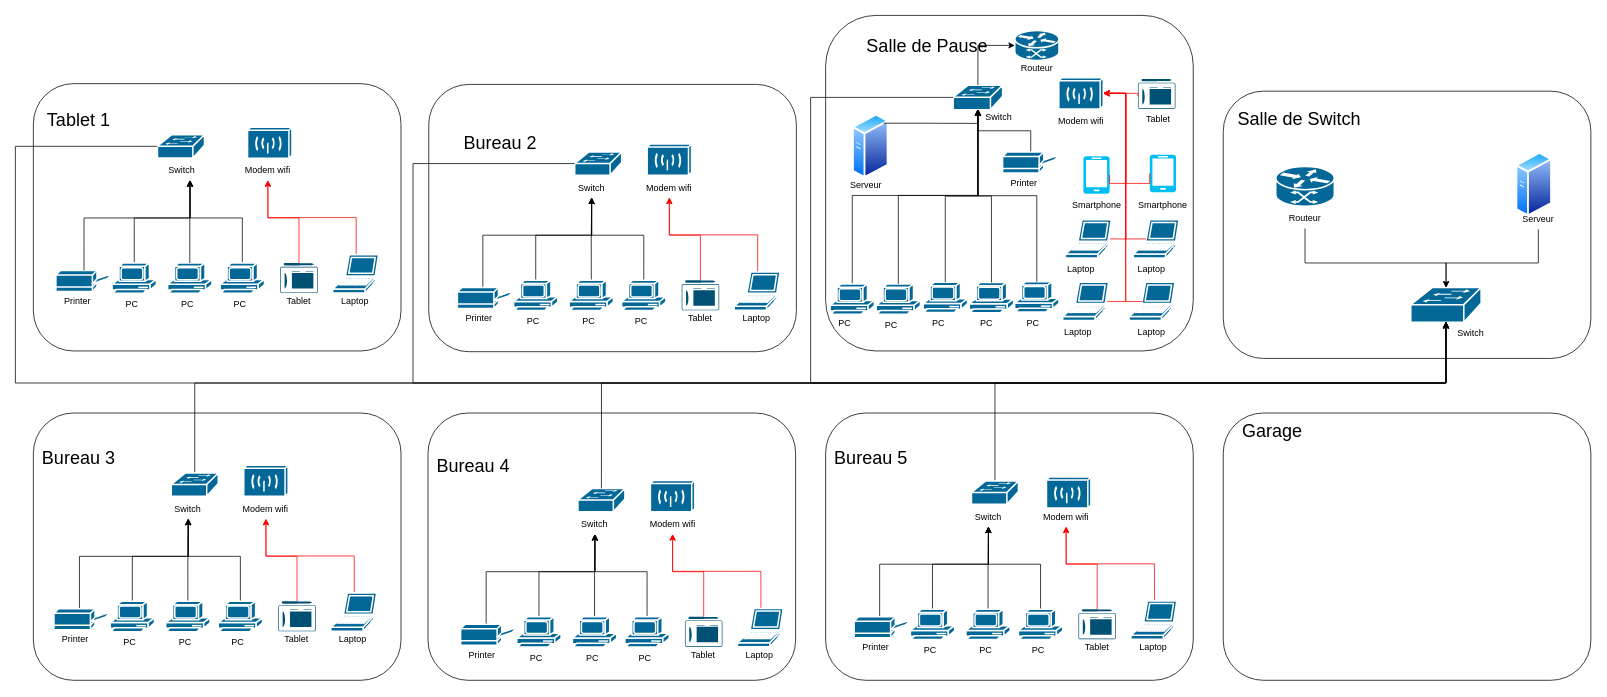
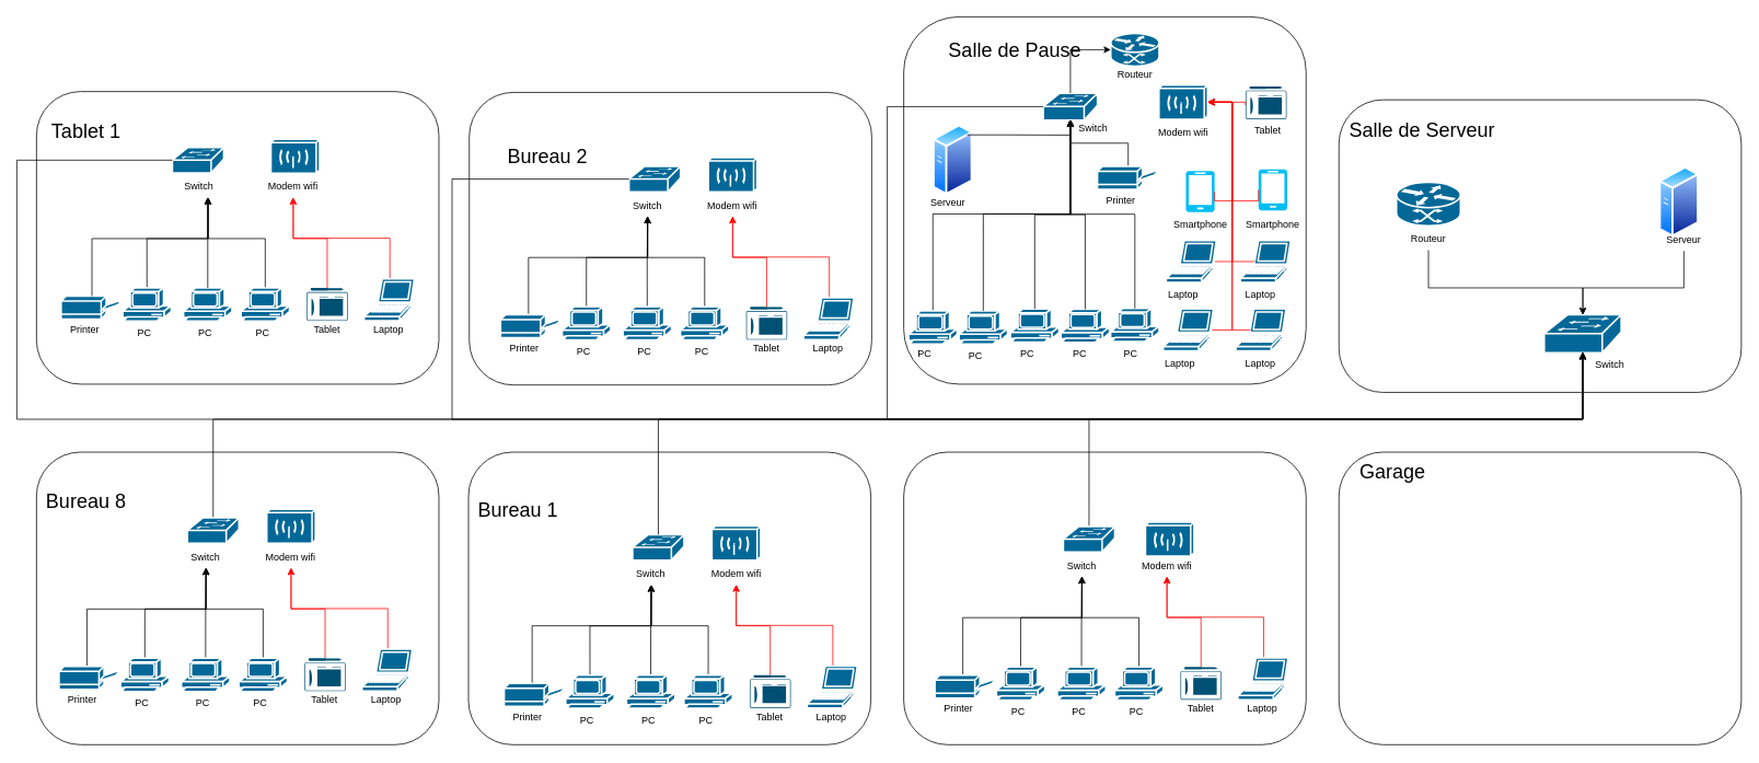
- <mxCell id="126" value="&lt;font style=&quot;font-size: 24px;&quot;&gt;Salle de Switch&lt;/font&gt;" style="text;html=1;align=center;verticalAlign=middle;resizable=0;points=[];autosize=1;strokeColor=none;fillColor=none;" vertex="1" parent="1"><mxGeometry x="1631" y="139" width="200" height="40" as="geometry" /></mxCell>
+ <mxCell id="126" value="&lt;font style=&quot;font-size: 24px;&quot;&gt;Salle de Serveur&lt;/font&gt;" style="text;html=1;align=center;verticalAlign=middle;resizable=0;points=[];autosize=1;strokeColor=none;fillColor=none;" vertex="1" parent="1"><mxGeometry x="1631" y="139" width="200" height="40" as="geometry" /></mxCell>
- <mxCell id="120" value="&lt;font style=&quot;font-size: 24px;&quot;&gt;Bureau 3&lt;/font&gt;" style="text;html=1;align=center;verticalAlign=middle;resizable=0;points=[];autosize=1;strokeColor=none;fillColor=none;" vertex="1" parent="1"><mxGeometry x="43.98" y="590" width="120" height="40" as="geometry" /></mxCell>
+ <mxCell id="120" value="&lt;font style=&quot;font-size: 24px;&quot;&gt;Bureau 8&lt;/font&gt;" style="text;html=1;align=center;verticalAlign=middle;resizable=0;points=[];autosize=1;strokeColor=none;fillColor=none;" vertex="1" parent="1"><mxGeometry x="43.98" y="590" width="120" height="40" as="geometry" /></mxCell>
- <mxCell id="121" value="&lt;font style=&quot;font-size: 24px;&quot;&gt;Bureau 5&lt;/font&gt;" style="text;html=1;align=center;verticalAlign=middle;resizable=0;points=[];autosize=1;strokeColor=none;fillColor=none;" vertex="1" parent="1"><mxGeometry x="1100" y="590" width="120" height="40" as="geometry" /></mxCell>
- <mxCell id="122" value="&lt;font style=&quot;font-size: 24px;&quot;&gt;Bureau 4&lt;/font&gt;" style="text;html=1;align=center;verticalAlign=middle;resizable=0;points=[];autosize=1;strokeColor=none;fillColor=none;" vertex="1" parent="1"><mxGeometry x="570" y="600.5" width="120" height="40" as="geometry" /></mxCell>
+ <mxCell id="122" value="&lt;font style=&quot;font-size: 24px;&quot;&gt;Bureau 1&lt;/font&gt;" style="text;html=1;align=center;verticalAlign=middle;resizable=0;points=[];autosize=1;strokeColor=none;fillColor=none;" vertex="1" parent="1"><mxGeometry x="570" y="600.5" width="120" height="40" as="geometry" /></mxCell>
